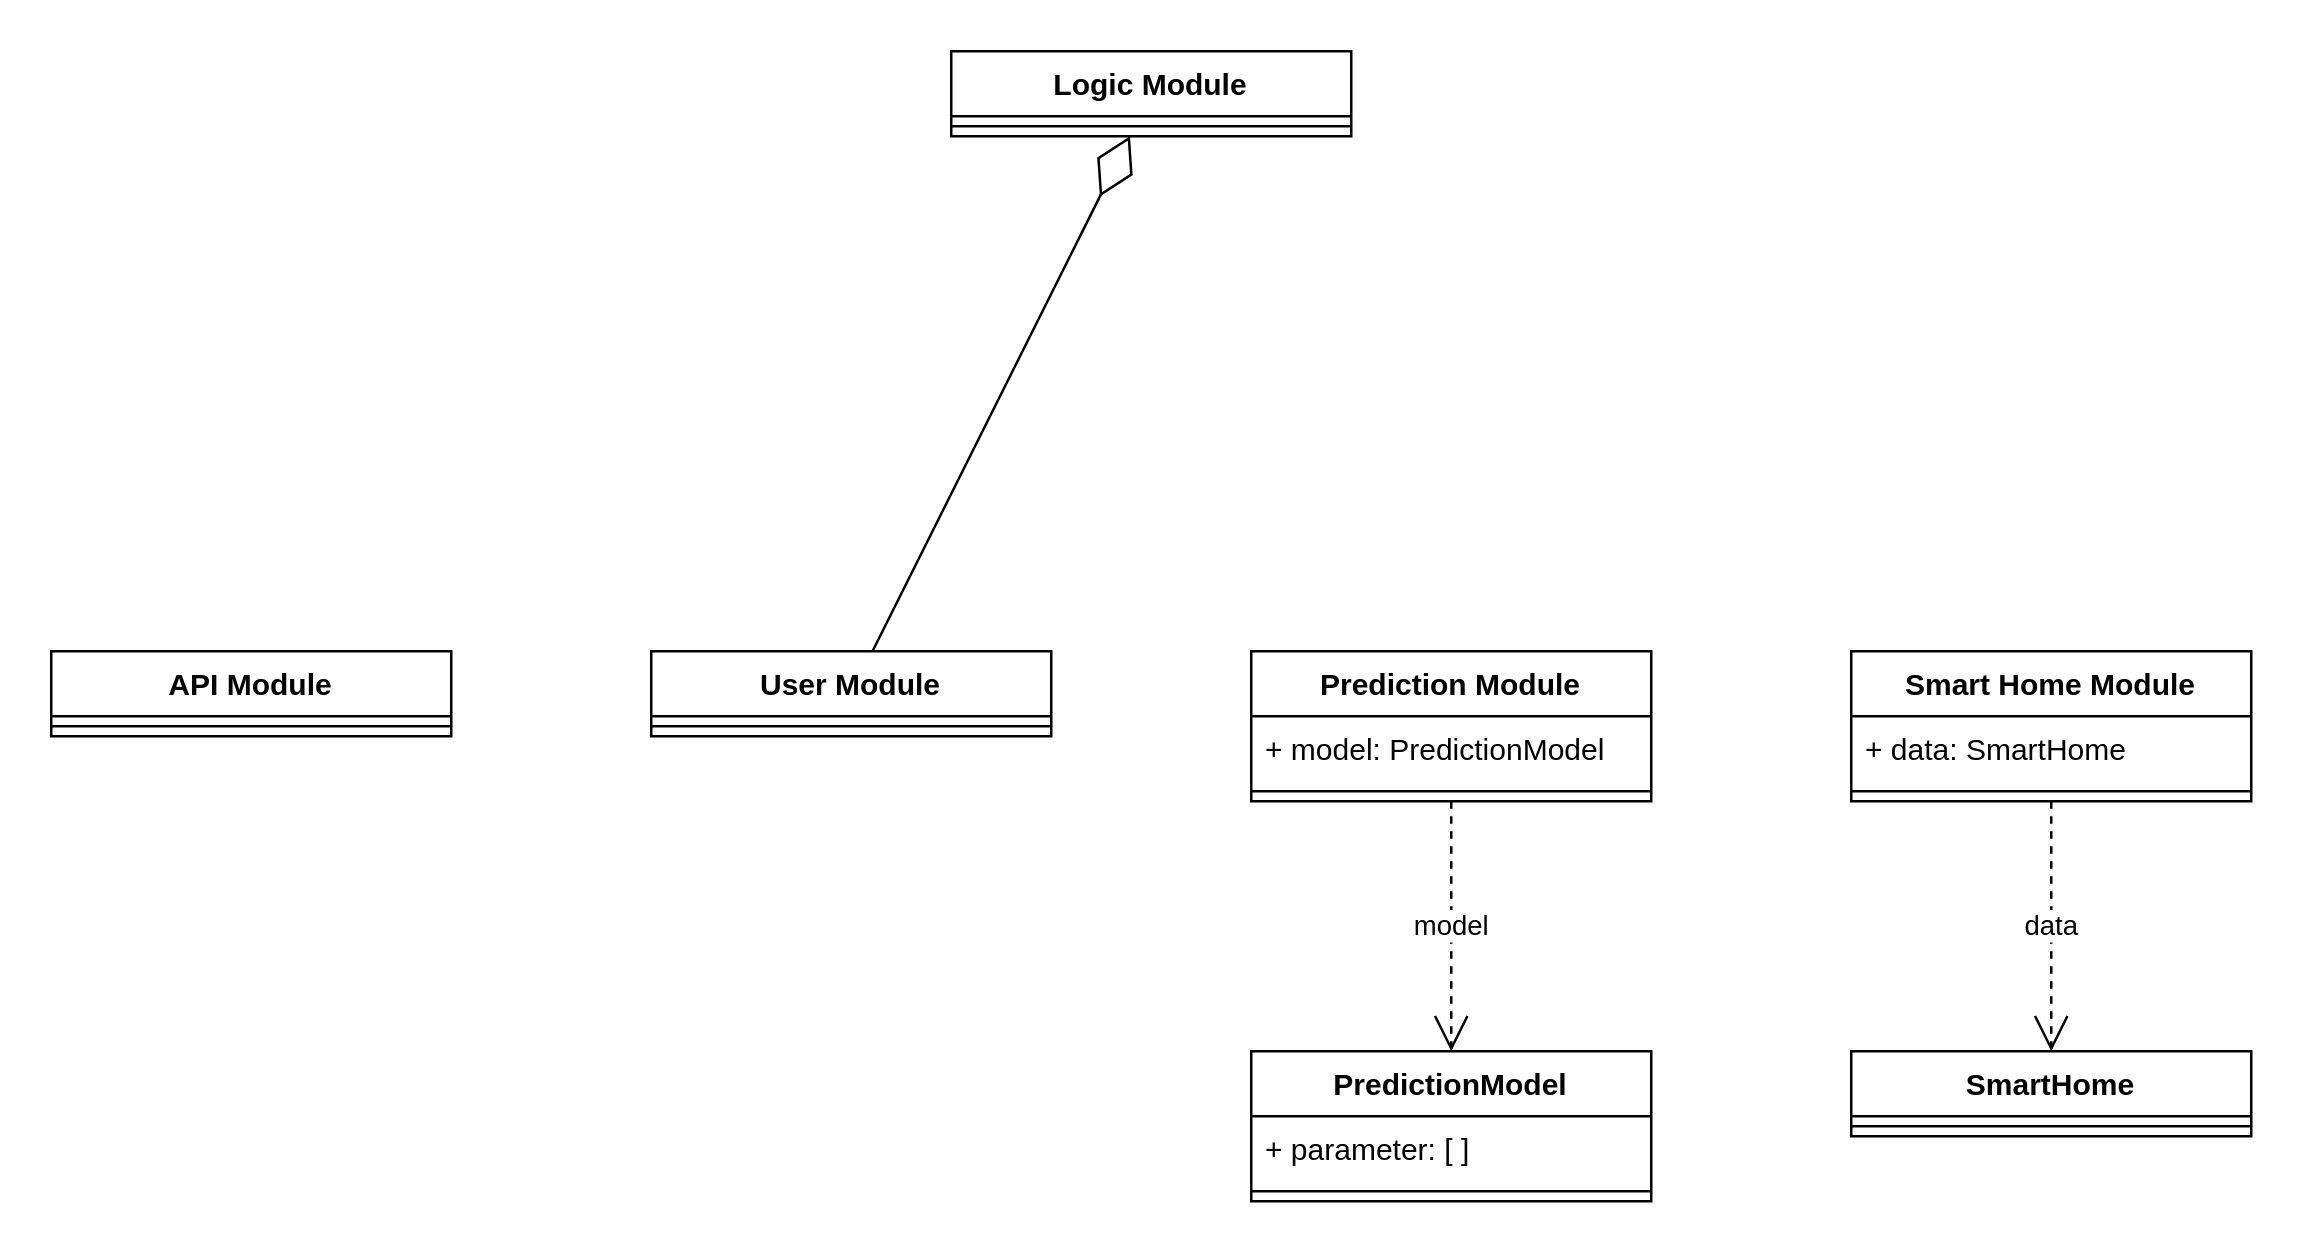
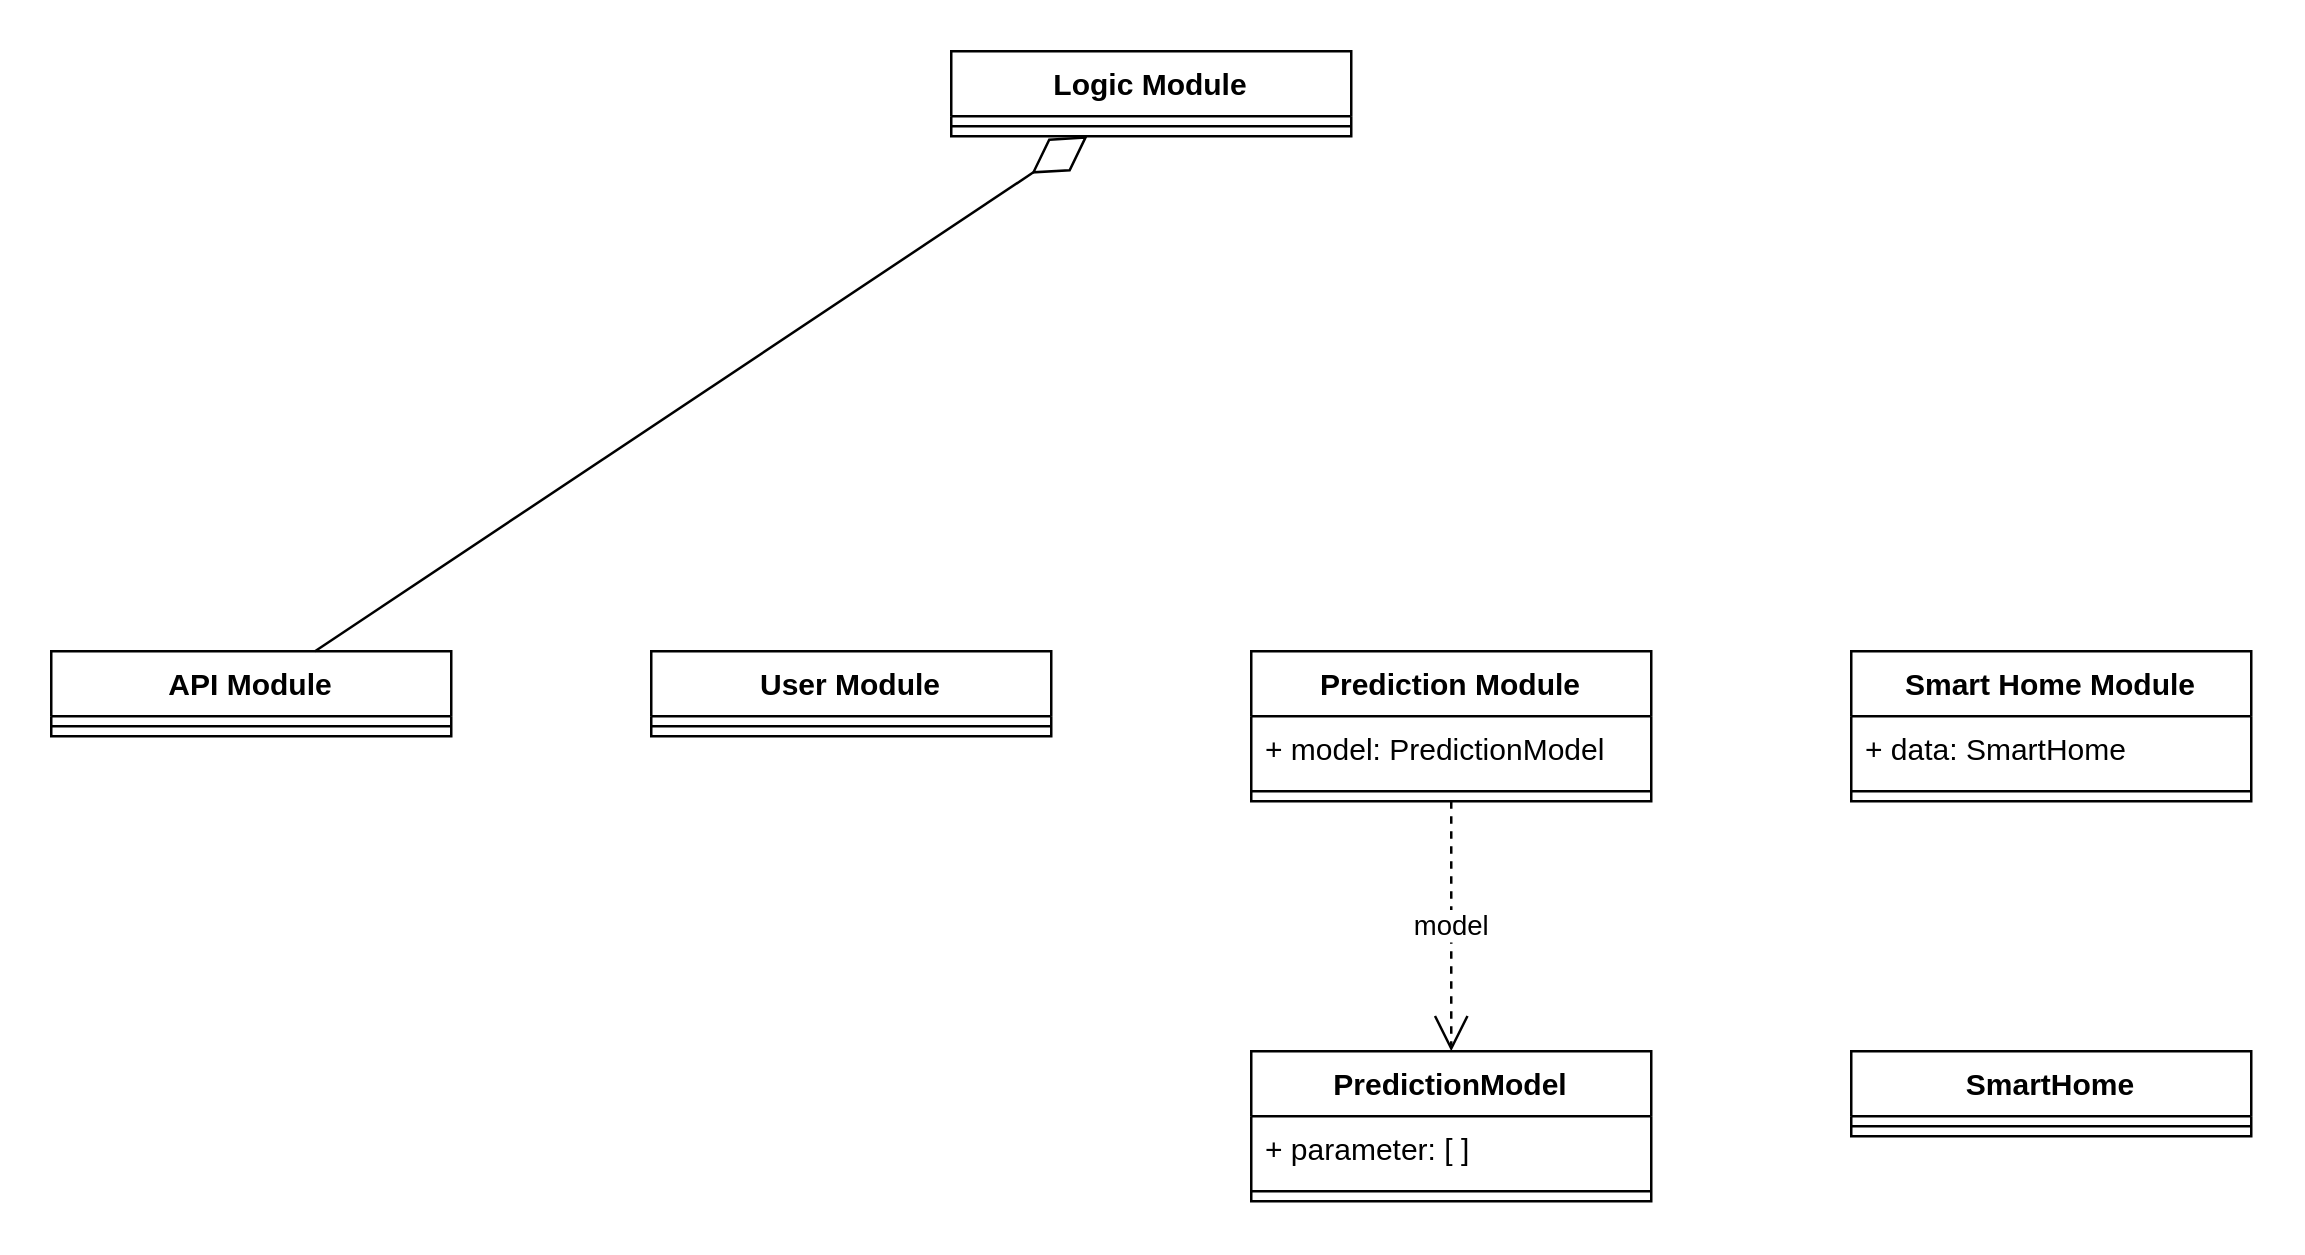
+ <mxCell id="19" value="" style="endArrow=diamondThin;endFill=0;endSize=24;html=1;" edge="1" parent="1" source="6" target="2"><mxGeometry width="160" relative="1" as="geometry"><mxPoint x="130" y="150" as="sourcePoint" /><mxPoint x="290" y="150" as="targetPoint" /></mxGeometry></mxCell>
- <mxCell id="20" value="" style="endArrow=diamondThin;endFill=0;endSize=24;html=1;" edge="1" parent="1" source="4" target="2"><mxGeometry width="160" relative="1" as="geometry"><mxPoint x="135.5" y="270" as="sourcePoint" /><mxPoint x="444.5" y="64" as="targetPoint" /></mxGeometry></mxCell>
- <mxCell id="22" value="data" style="endArrow=open;endSize=12;dashed=1;html=1;" edge="1" parent="1" source="11" target="17"><mxGeometry width="160" relative="1" as="geometry"><mxPoint x="590" y="330" as="sourcePoint" /><mxPoint x="590" y="430" as="targetPoint" /></mxGeometry></mxCell>
